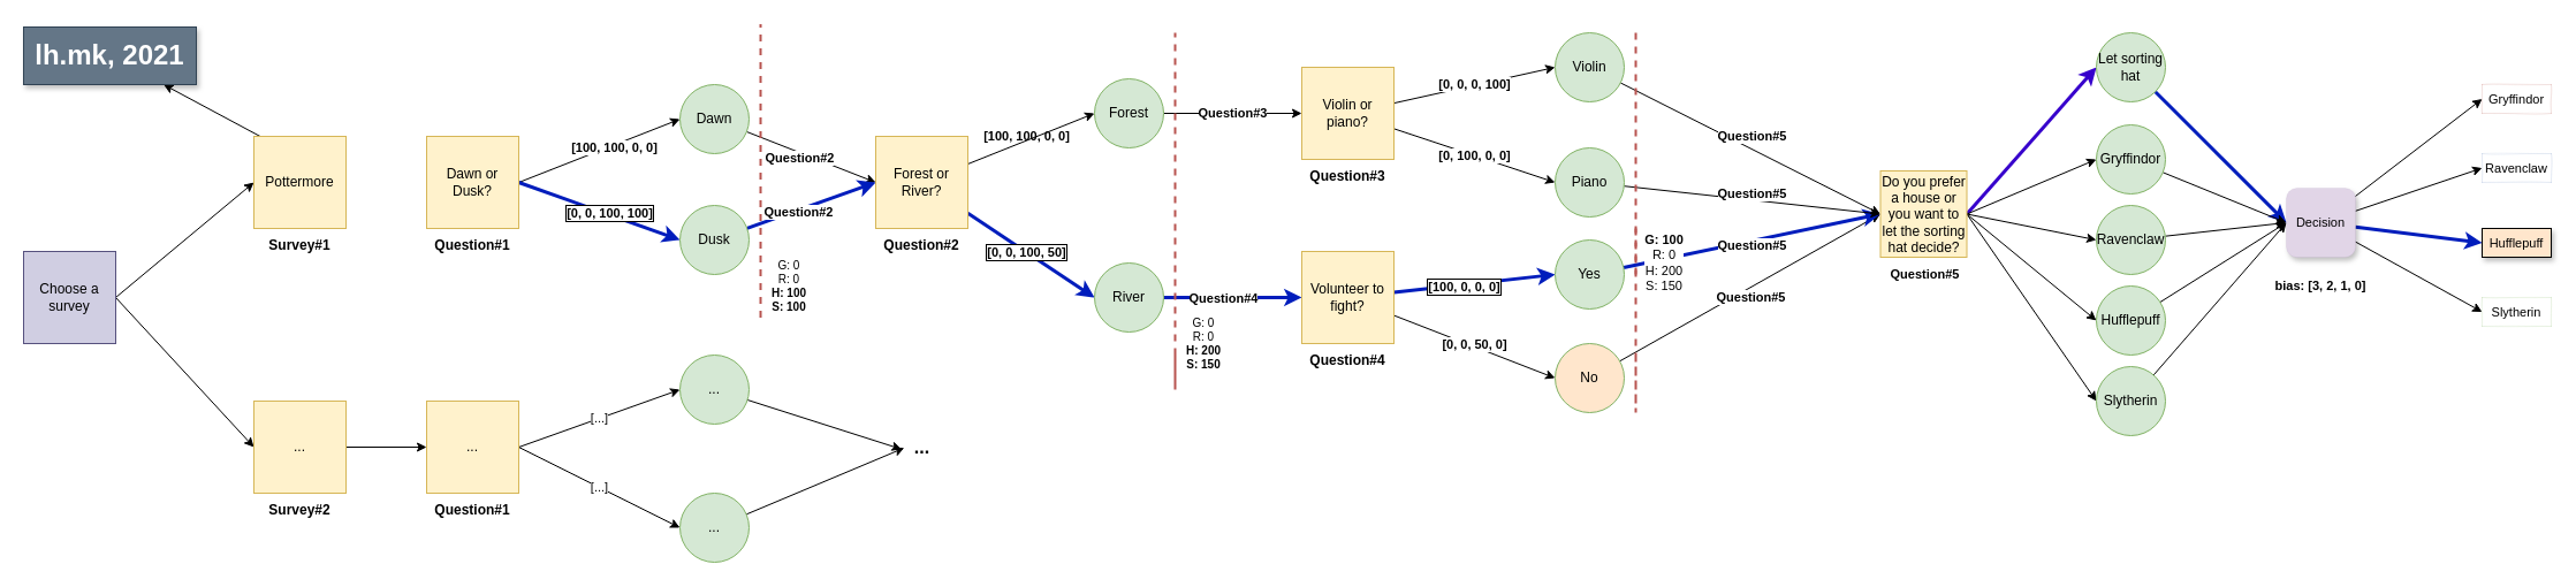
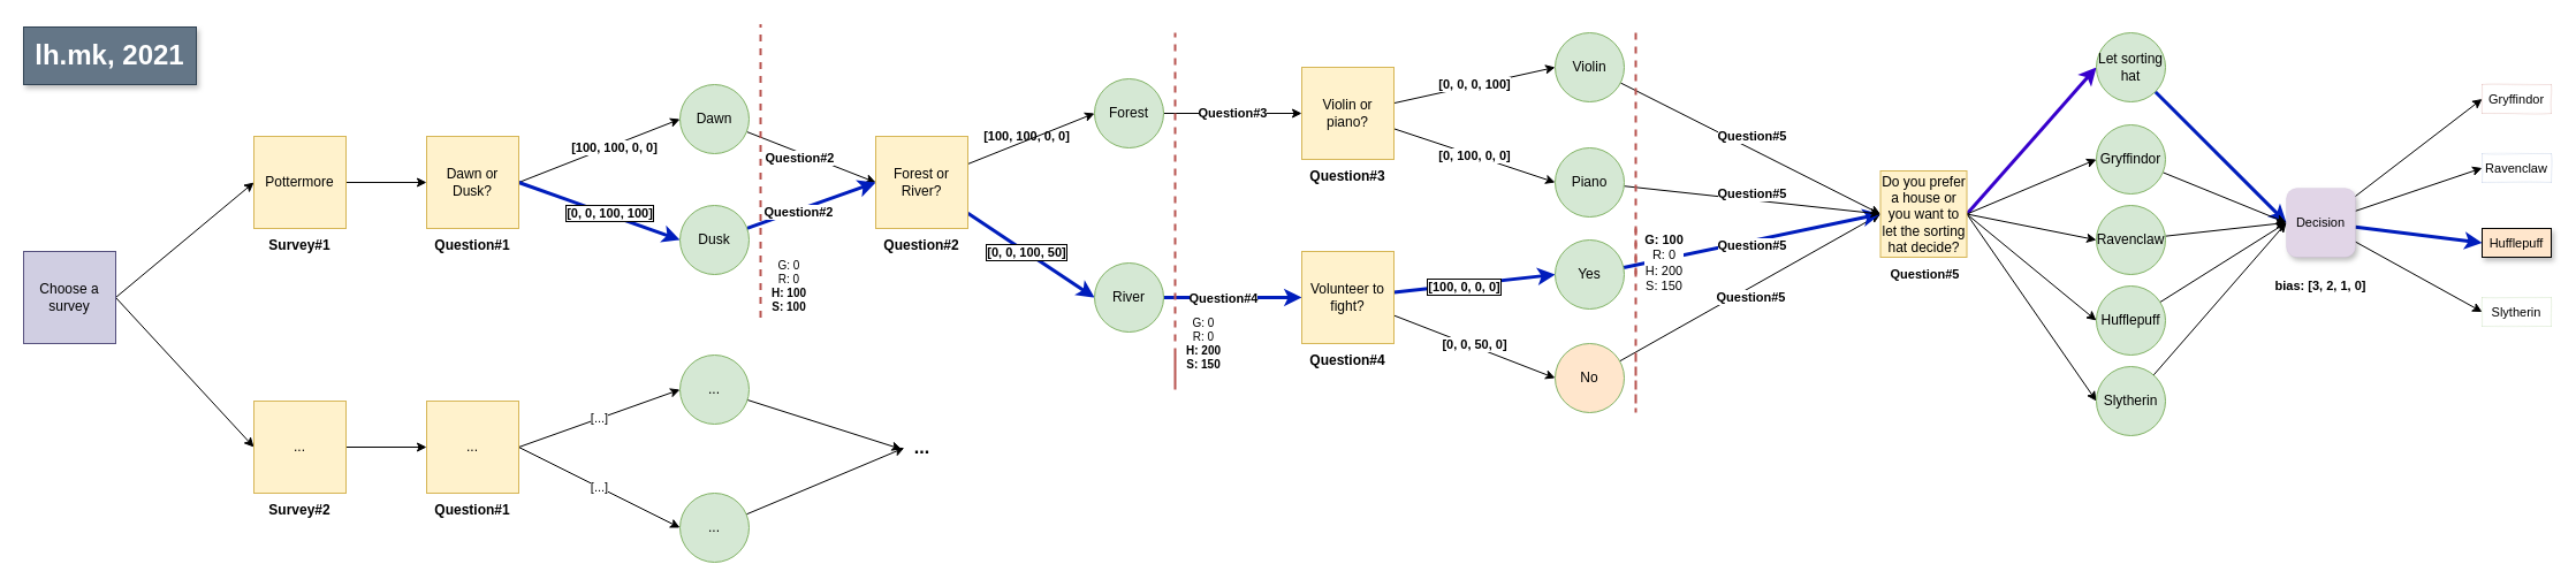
- <mxCell id="27" style="edgeStyle=none;rounded=0;orthogonalLoop=1;jettySize=auto;html=1;exitX=1;exitY=0.5;exitDx=0;exitDy=0;" parent="1" source="28" target="99" edge="1"><mxGeometry relative="1" as="geometry" /></mxCell>
+ <mxCell id="27" style="edgeStyle=none;rounded=0;orthogonalLoop=1;jettySize=auto;html=1;exitX=1;exitY=0.5;exitDx=0;exitDy=0;entryX=0;entryY=0.5;entryDx=0;entryDy=0;" parent="1" source="28" target="16" edge="1"><mxGeometry relative="1" as="geometry" /></mxCell>
